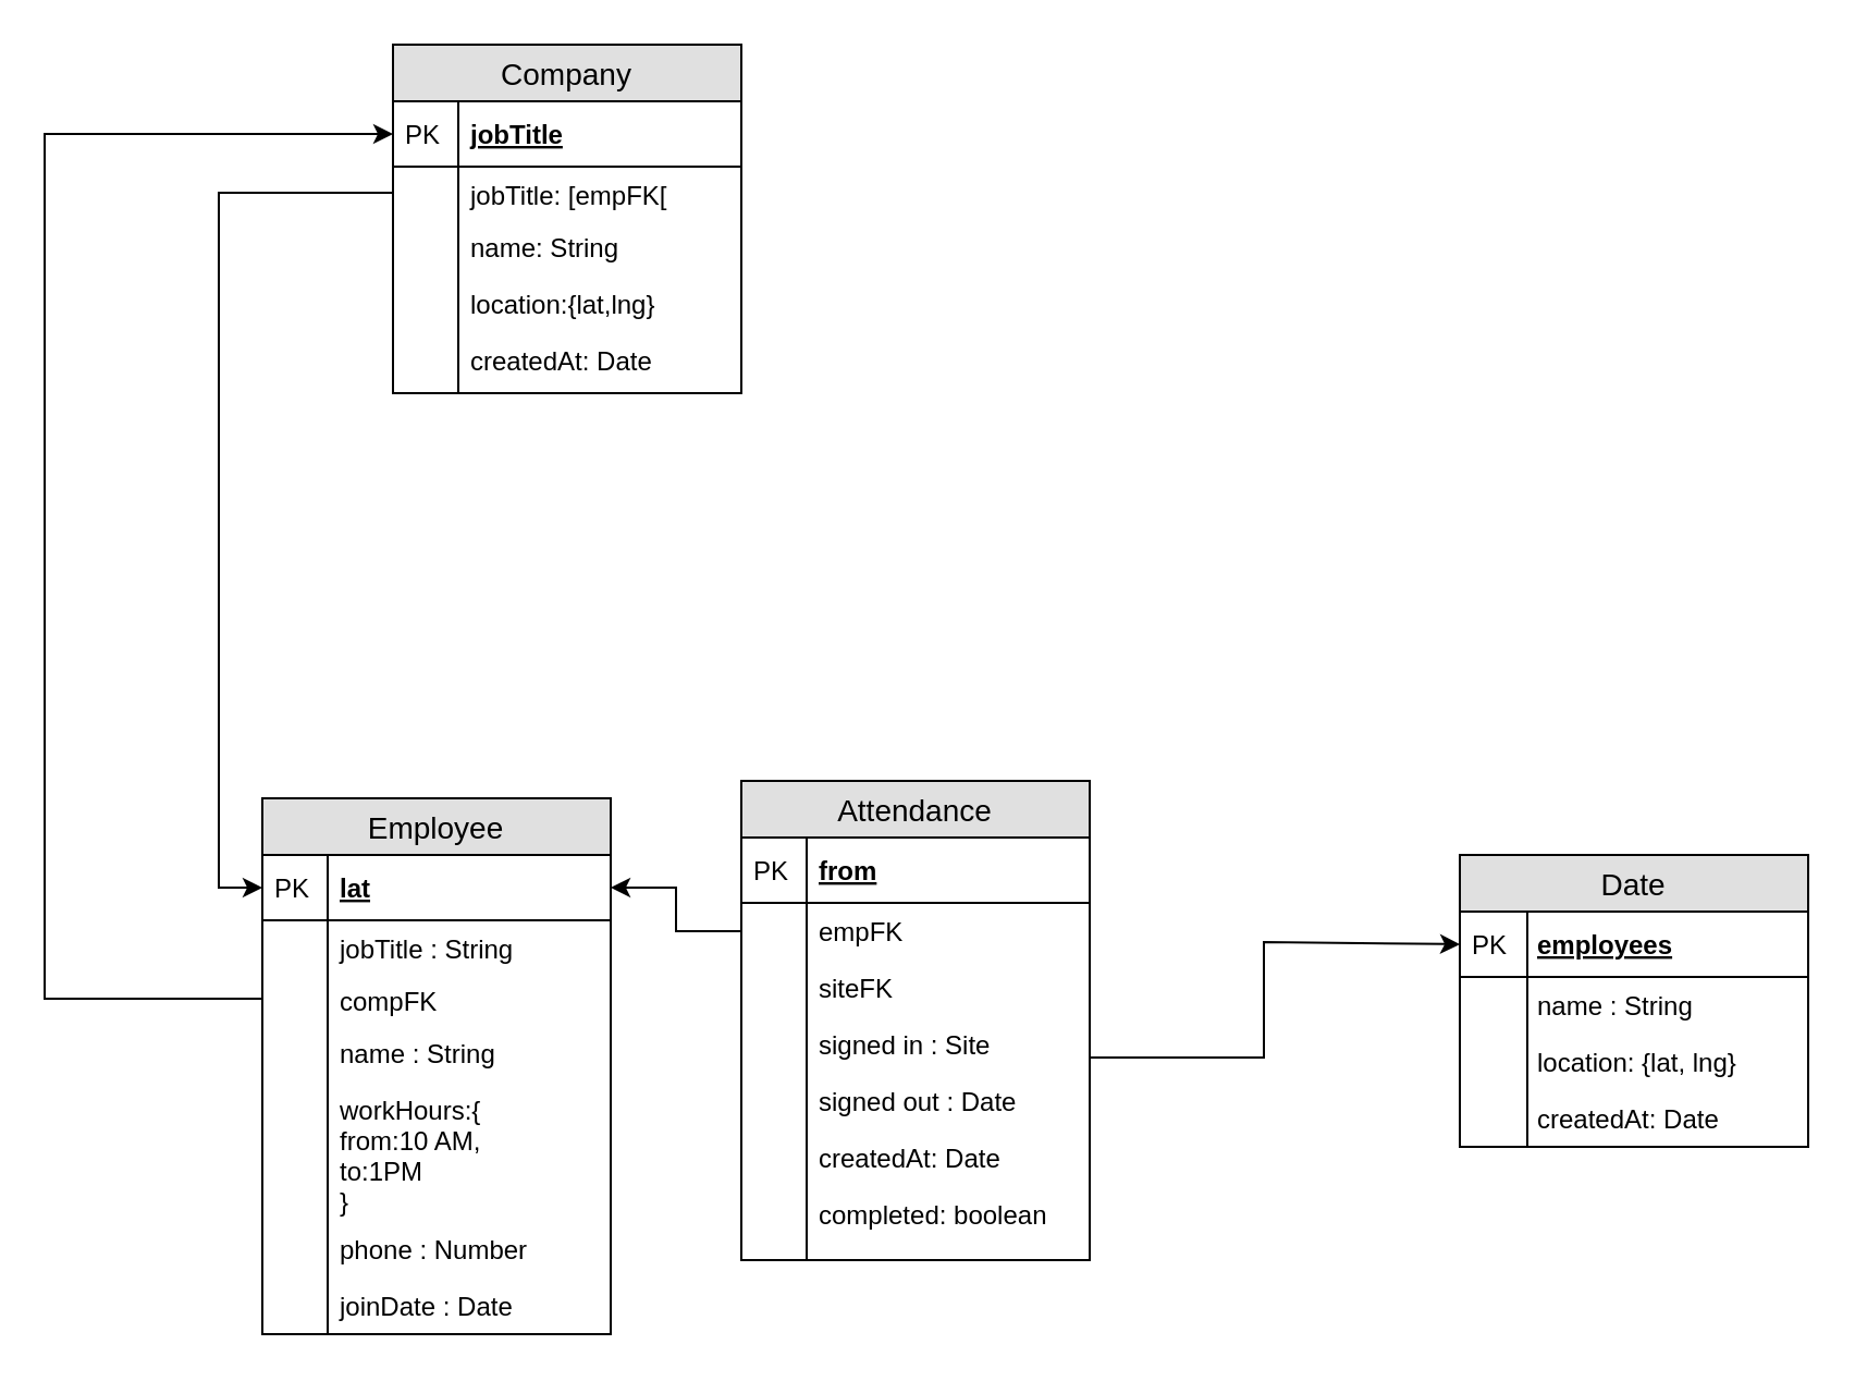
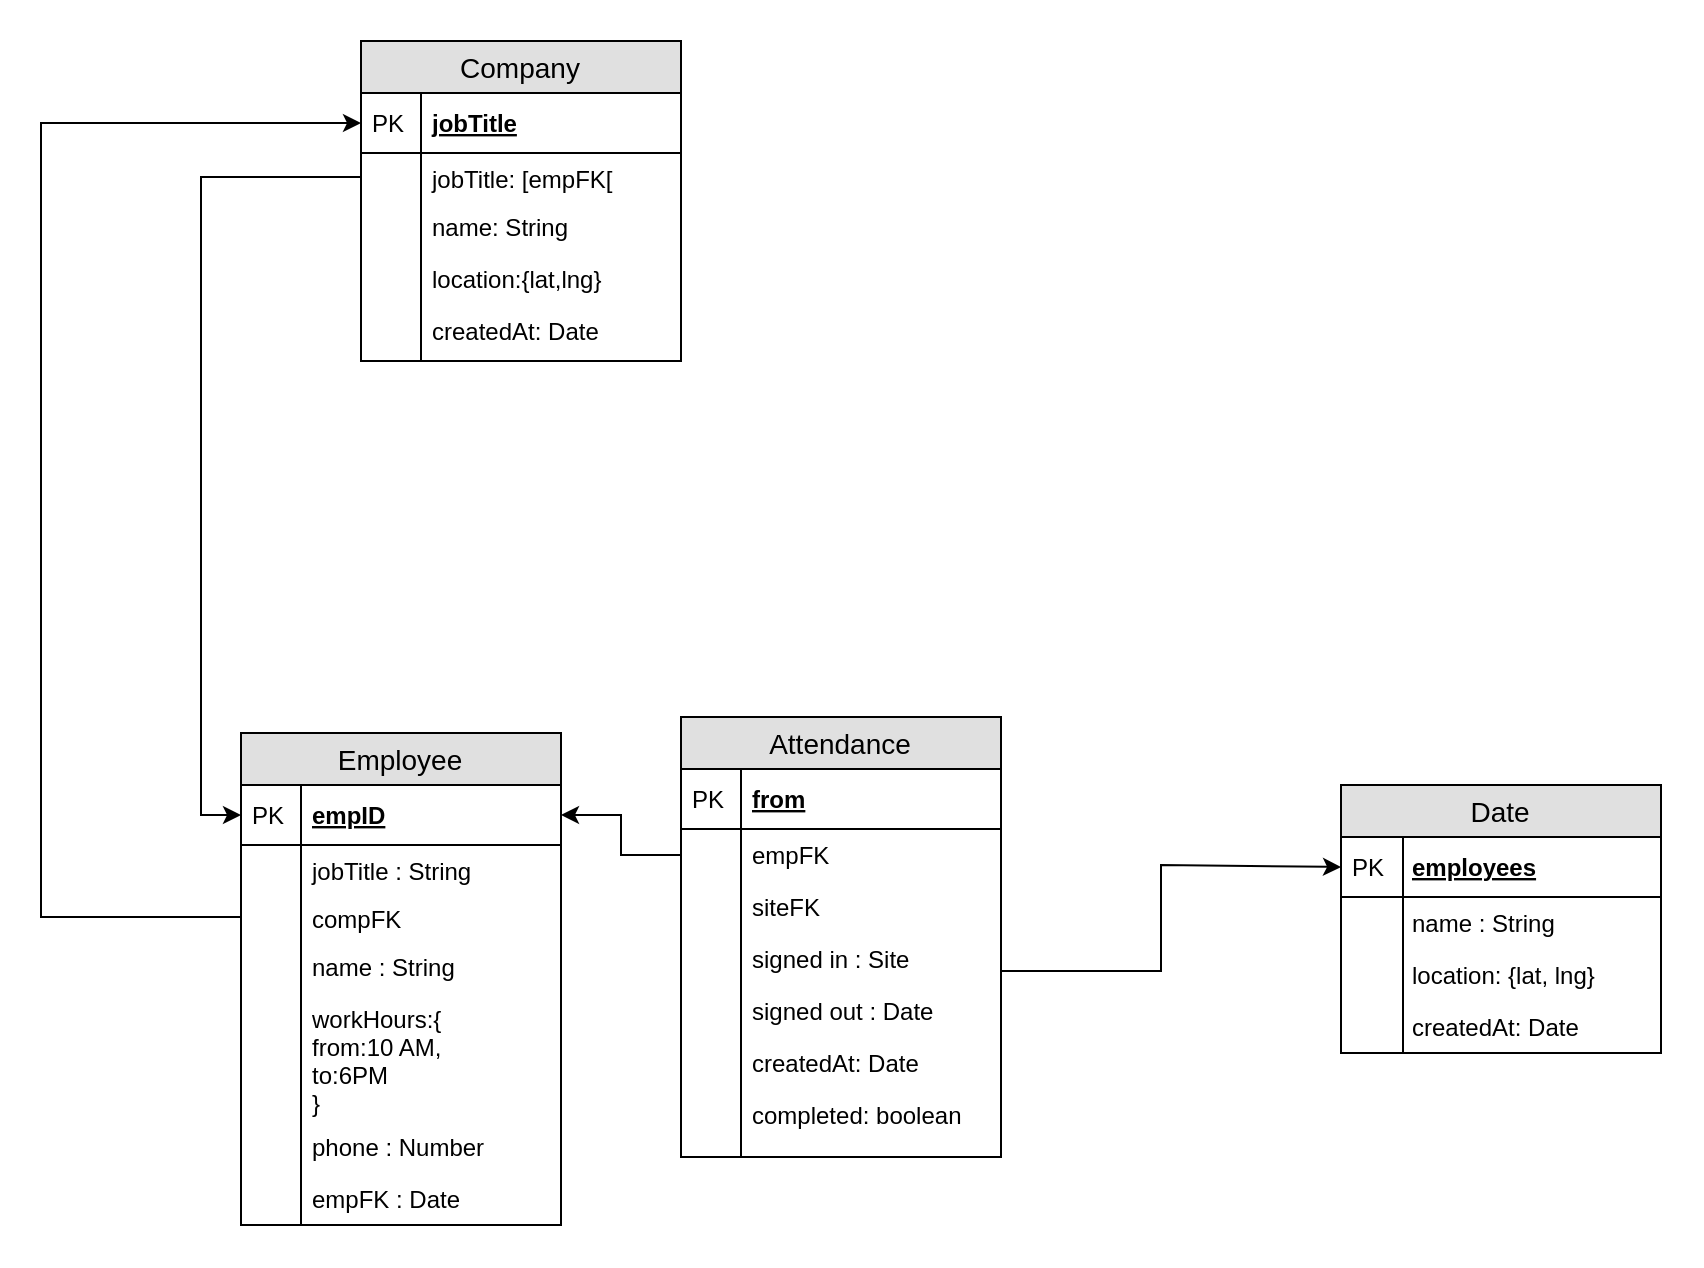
- <mxCell id="3" value="lat" style="shape=partialRectangle;top=0;left=0;right=0;bottom=1;align=left;verticalAlign=middle;fillColor=none;spacingLeft=34;spacingRight=4;overflow=hidden;rotatable=0;points=[[0,0.5],[1,0.5]];portConstraint=eastwest;dropTarget=0;fontStyle=5;fontSize=12;" parent="2" vertex="1"><mxGeometry y="26" width="160" height="30" as="geometry" /></mxCell>
+ <mxCell id="3" value="empID" style="shape=partialRectangle;top=0;left=0;right=0;bottom=1;align=left;verticalAlign=middle;fillColor=none;spacingLeft=34;spacingRight=4;overflow=hidden;rotatable=0;points=[[0,0.5],[1,0.5]];portConstraint=eastwest;dropTarget=0;fontStyle=5;fontSize=12;" parent="2" vertex="1"><mxGeometry y="26" width="160" height="30" as="geometry" /></mxCell>
- <mxCell id="11" value="workHours:{&#10;from:10 AM,&#10;to:1PM&#10;}" style="shape=partialRectangle;top=0;left=0;right=0;bottom=0;align=left;verticalAlign=top;fillColor=none;spacingLeft=34;spacingRight=4;overflow=hidden;rotatable=0;points=[[0,0.5],[1,0.5]];portConstraint=eastwest;dropTarget=0;fontSize=12;" parent="2" vertex="1"><mxGeometry y="130" width="160" height="64" as="geometry" /></mxCell>
+ <mxCell id="11" value="workHours:{&#10;from:10 AM,&#10;to:6PM&#10;}" style="shape=partialRectangle;top=0;left=0;right=0;bottom=0;align=left;verticalAlign=top;fillColor=none;spacingLeft=34;spacingRight=4;overflow=hidden;rotatable=0;points=[[0,0.5],[1,0.5]];portConstraint=eastwest;dropTarget=0;fontSize=12;" parent="2" vertex="1"><mxGeometry y="130" width="160" height="64" as="geometry" /></mxCell>
- <mxCell id="15" value="joinDate : Date" style="shape=partialRectangle;top=0;left=0;right=0;bottom=0;align=left;verticalAlign=top;fillColor=none;spacingLeft=34;spacingRight=4;overflow=hidden;rotatable=0;points=[[0,0.5],[1,0.5]];portConstraint=eastwest;dropTarget=0;fontSize=12;" parent="2" vertex="1"><mxGeometry y="220" width="160" height="26" as="geometry" /></mxCell>
+ <mxCell id="15" value="empFK : Date" style="shape=partialRectangle;top=0;left=0;right=0;bottom=0;align=left;verticalAlign=top;fillColor=none;spacingLeft=34;spacingRight=4;overflow=hidden;rotatable=0;points=[[0,0.5],[1,0.5]];portConstraint=eastwest;dropTarget=0;fontSize=12;" parent="2" vertex="1"><mxGeometry y="220" width="160" height="26" as="geometry" /></mxCell>
